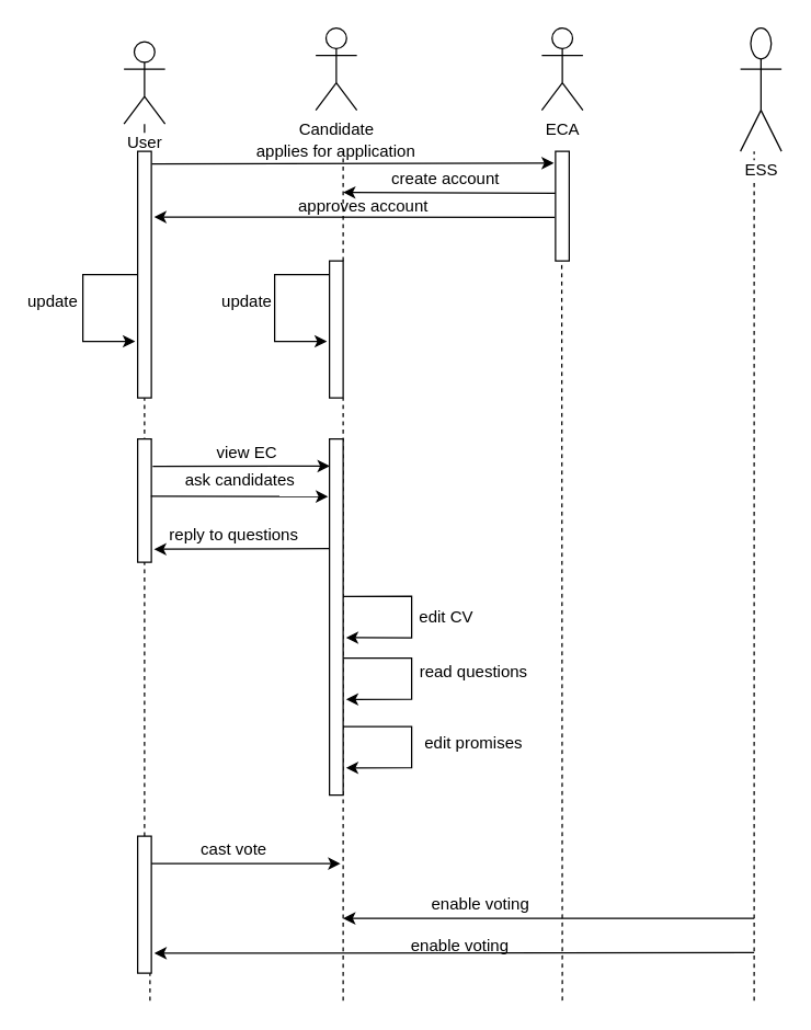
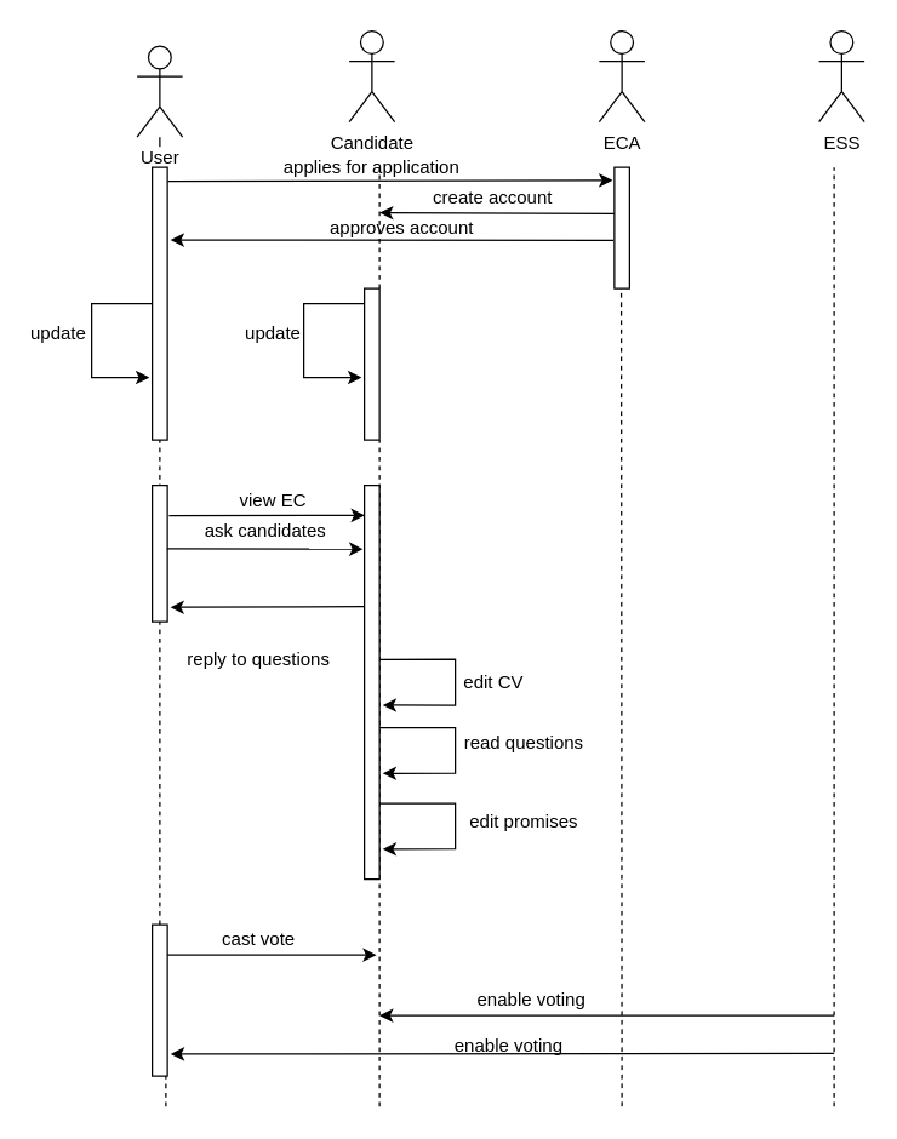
- <mxCell id="9" value="ESS" style="shape=umlActor;verticalLabelPosition=bottom;labelBackgroundColor=#ffffff;verticalAlign=top;html=1;outlineConnect=0;" vertex="1" parent="1"><mxGeometry x="540" y="20" width="30" height="90" as="geometry" /></mxCell>
+ <mxCell id="9" value="ESS" style="shape=umlActor;verticalLabelPosition=bottom;labelBackgroundColor=#ffffff;verticalAlign=top;html=1;outlineConnect=0;" vertex="1" parent="1"><mxGeometry x="540" y="20" width="30" height="60" as="geometry" /></mxCell>
- <mxCell id="40" value="reply to questions" style="text;html=1;align=center;verticalAlign=middle;resizable=0;points=[];autosize=1;" vertex="1" parent="1"><mxGeometry x="115" y="380" width="110" height="20" as="geometry" /></mxCell>
+ <mxCell id="40" value="reply to questions" style="text;html=1;align=center;verticalAlign=middle;resizable=0;points=[];autosize=1;" vertex="1" parent="1"><mxGeometry x="115" y="425" width="110" height="20" as="geometry" /></mxCell>
